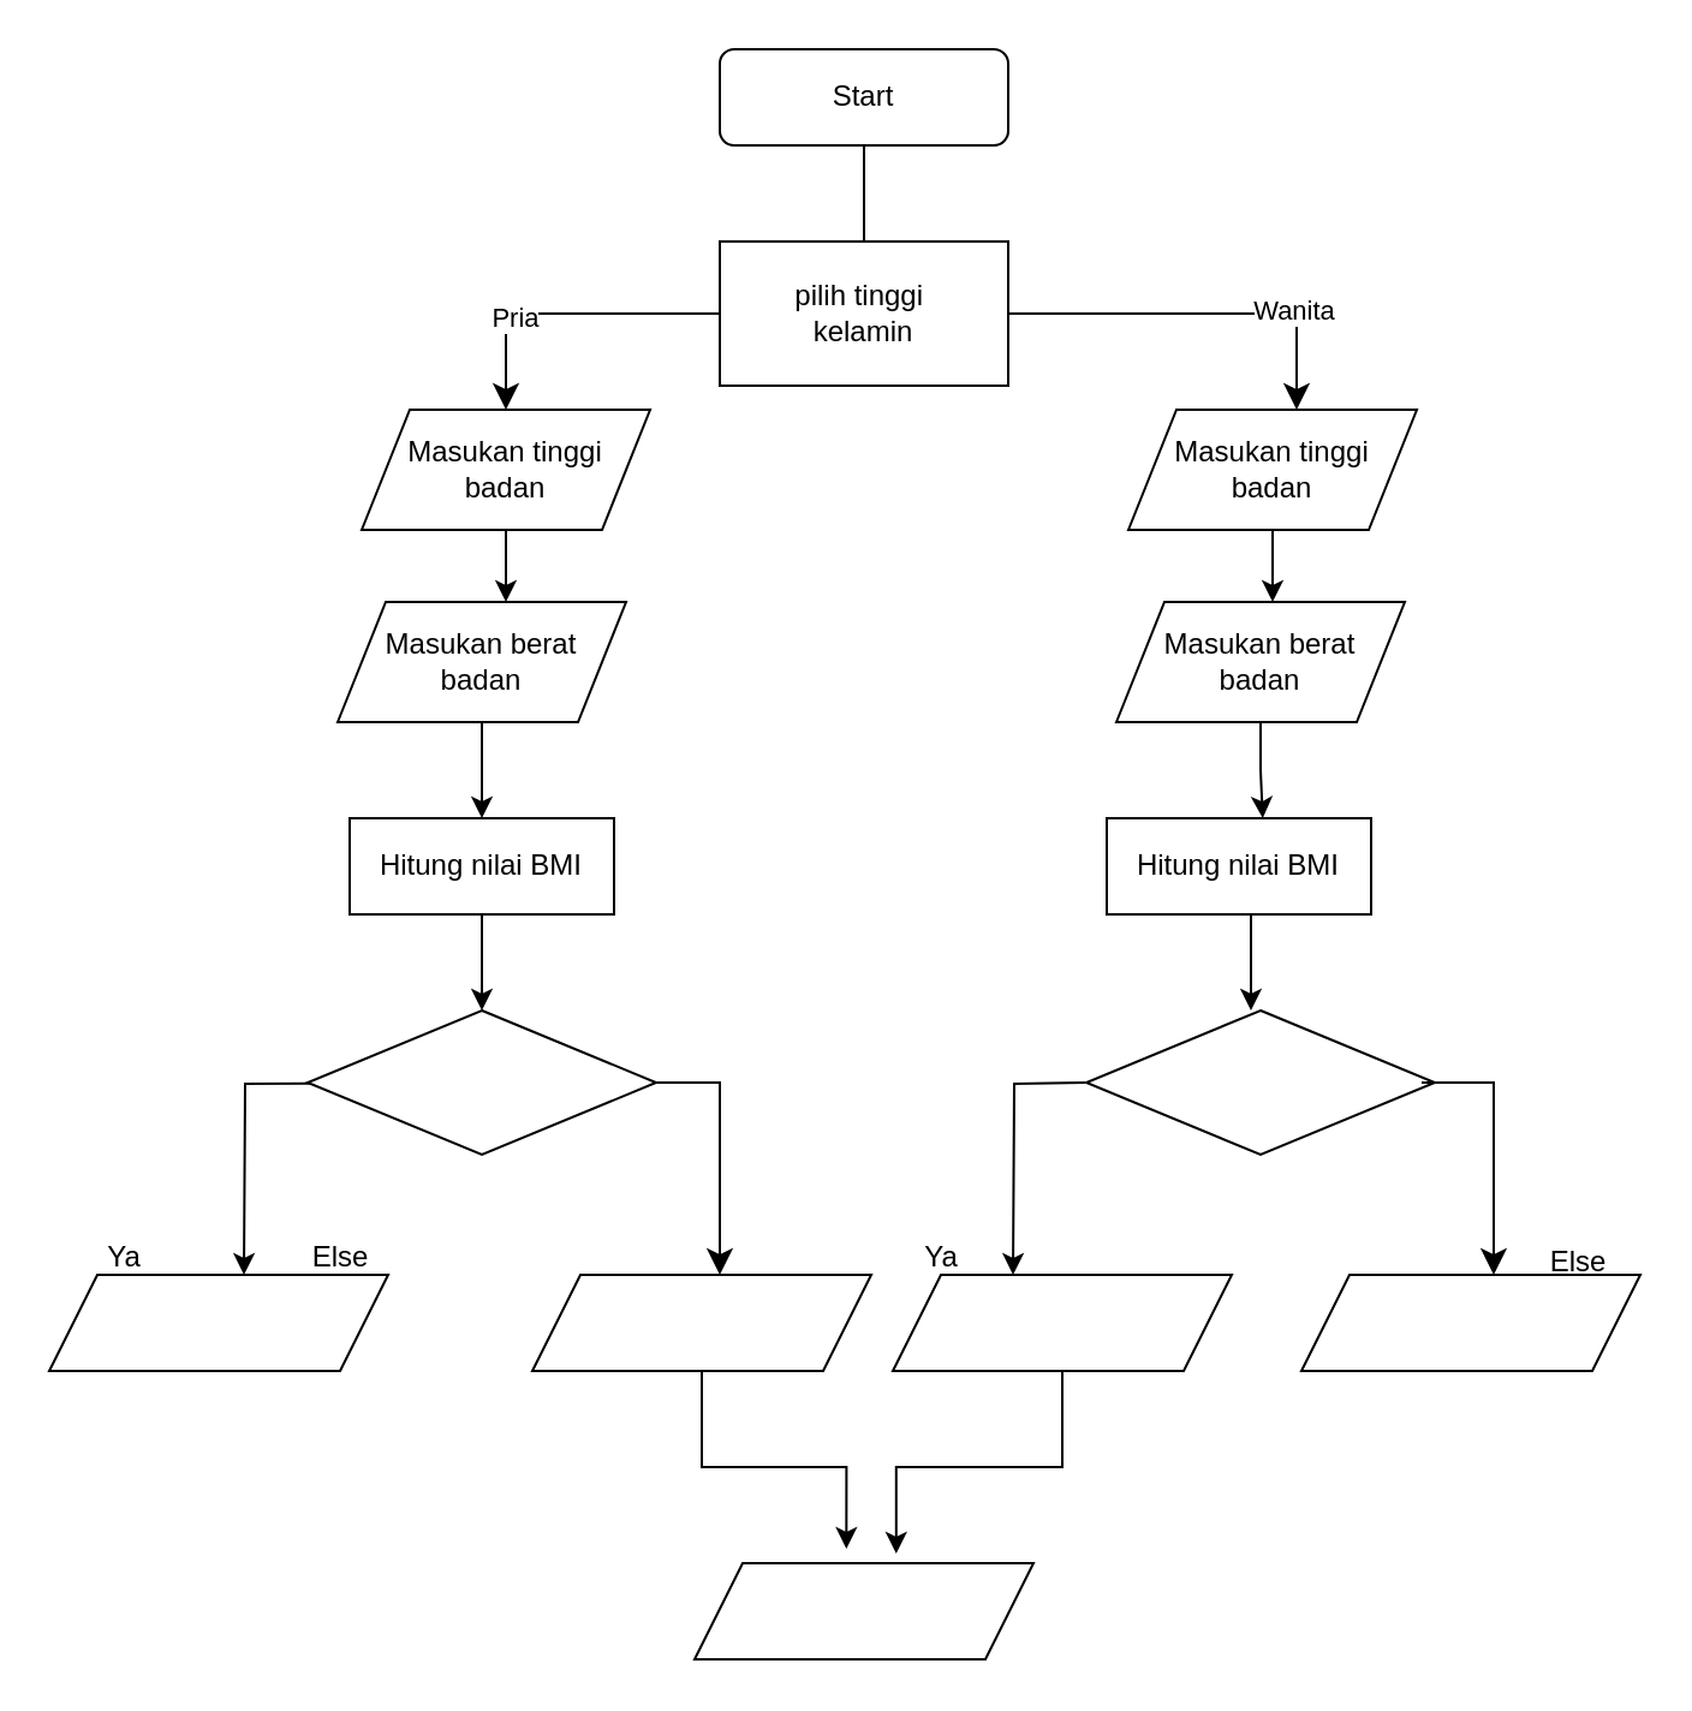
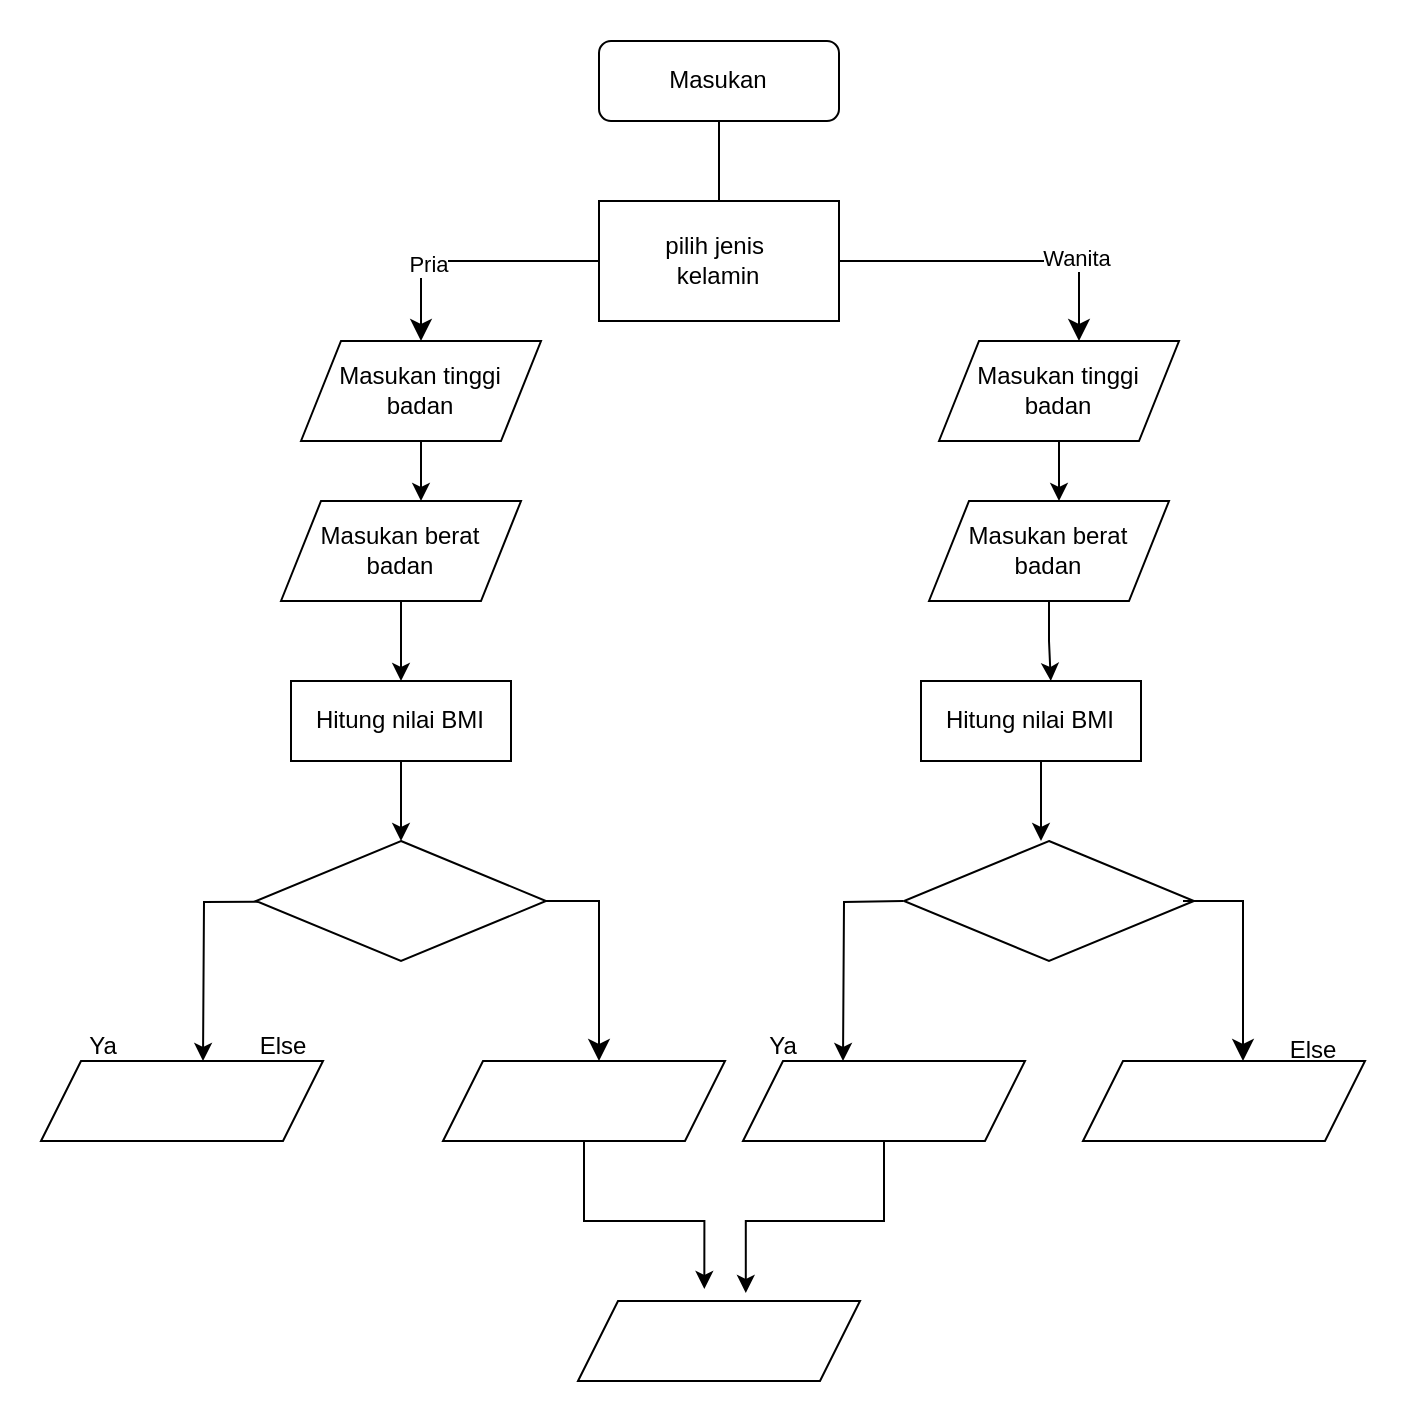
- <mxCell id="2" value="Start" style="rounded=1;whiteSpace=wrap;html=1;fontSize=12;glass=0;strokeWidth=1;shadow=0;" parent="1" vertex="1"><mxGeometry x="299" y="20" width="120" height="40" as="geometry" /></mxCell>
+ <mxCell id="2" value="Masukan" style="rounded=1;whiteSpace=wrap;html=1;fontSize=12;glass=0;strokeWidth=1;shadow=0;" parent="1" vertex="1"><mxGeometry x="299" y="20" width="120" height="40" as="geometry" /></mxCell>
- <mxCell id="4" value="pilih tinggi&amp;nbsp;&lt;br&gt;kelamin" style="rounded=0;whiteSpace=wrap;html=1;" vertex="1" parent="1"><mxGeometry x="299" y="100" width="120" height="60" as="geometry" /></mxCell>
+ <mxCell id="4" value="pilih jenis&amp;nbsp;&lt;br&gt;kelamin" style="rounded=0;whiteSpace=wrap;html=1;" vertex="1" parent="1"><mxGeometry x="299" y="100" width="120" height="60" as="geometry" /></mxCell>
